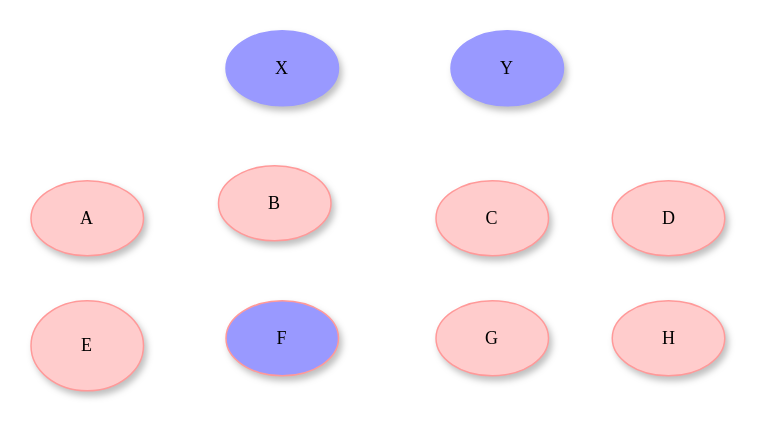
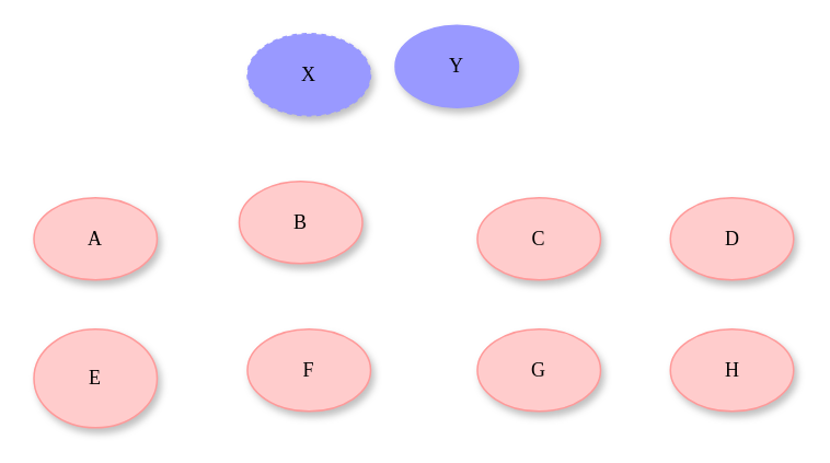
- <mxCell id="11" value="X" style="ellipse;whiteSpace=wrap;html=1;rounded=0;shadow=1;comic=0;labelBackgroundColor=none;strokeWidth=1;fontFamily=Verdana;fontSize=12;align=center;strokeColor=#9999FF;fillColor=#9999FF;" vertex="1" parent="1"><mxGeometry x="150" y="20" width="75" height="50" as="geometry" /></mxCell>
+ <mxCell id="11" value="X" style="ellipse;whiteSpace=wrap;html=1;rounded=0;shadow=1;comic=0;labelBackgroundColor=none;strokeWidth=1;fontFamily=Verdana;fontSize=12;align=center;strokeColor=#9999FF;fillColor=#9999FF;dashed=1;" vertex="1" parent="1"><mxGeometry x="150" y="20" width="75" height="50" as="geometry" /></mxCell>
- <mxCell id="10" value="&lt;span&gt;Y&lt;/span&gt;" style="ellipse;whiteSpace=wrap;html=1;rounded=0;shadow=1;comic=0;labelBackgroundColor=none;strokeWidth=1;fontFamily=Verdana;fontSize=12;align=center;strokeColor=#9999FF;fillColor=#9999FF;" vertex="1" parent="1"><mxGeometry x="300" y="20" width="75" height="50" as="geometry" /></mxCell>
+ <mxCell id="10" value="&lt;span&gt;Y&lt;/span&gt;" style="ellipse;whiteSpace=wrap;html=1;rounded=0;shadow=1;comic=0;labelBackgroundColor=none;strokeWidth=1;fontFamily=Verdana;fontSize=12;align=center;strokeColor=#9999FF;fillColor=#9999FF;" vertex="1" parent="1"><mxGeometry x="240" y="15" width="75" height="50" as="geometry" /></mxCell>
- <mxCell id="5" value="&lt;span&gt;F&lt;/span&gt;" style="ellipse;whiteSpace=wrap;html=1;rounded=0;shadow=1;comic=0;labelBackgroundColor=none;strokeWidth=1;fontFamily=Verdana;fontSize=12;align=center;strokeColor=#FF9999;fillColor=#9999ff;" parent="1" vertex="1"><mxGeometry x="150" y="200" width="75" height="50" as="geometry" /></mxCell>
+ <mxCell id="5" value="&lt;span&gt;F&lt;/span&gt;" style="ellipse;whiteSpace=wrap;html=1;rounded=0;shadow=1;comic=0;labelBackgroundColor=none;strokeWidth=1;fontFamily=Verdana;fontSize=12;align=center;strokeColor=#FF9999;fillColor=#FFCCCC;" parent="1" vertex="1"><mxGeometry x="150" y="200" width="75" height="50" as="geometry" /></mxCell>
